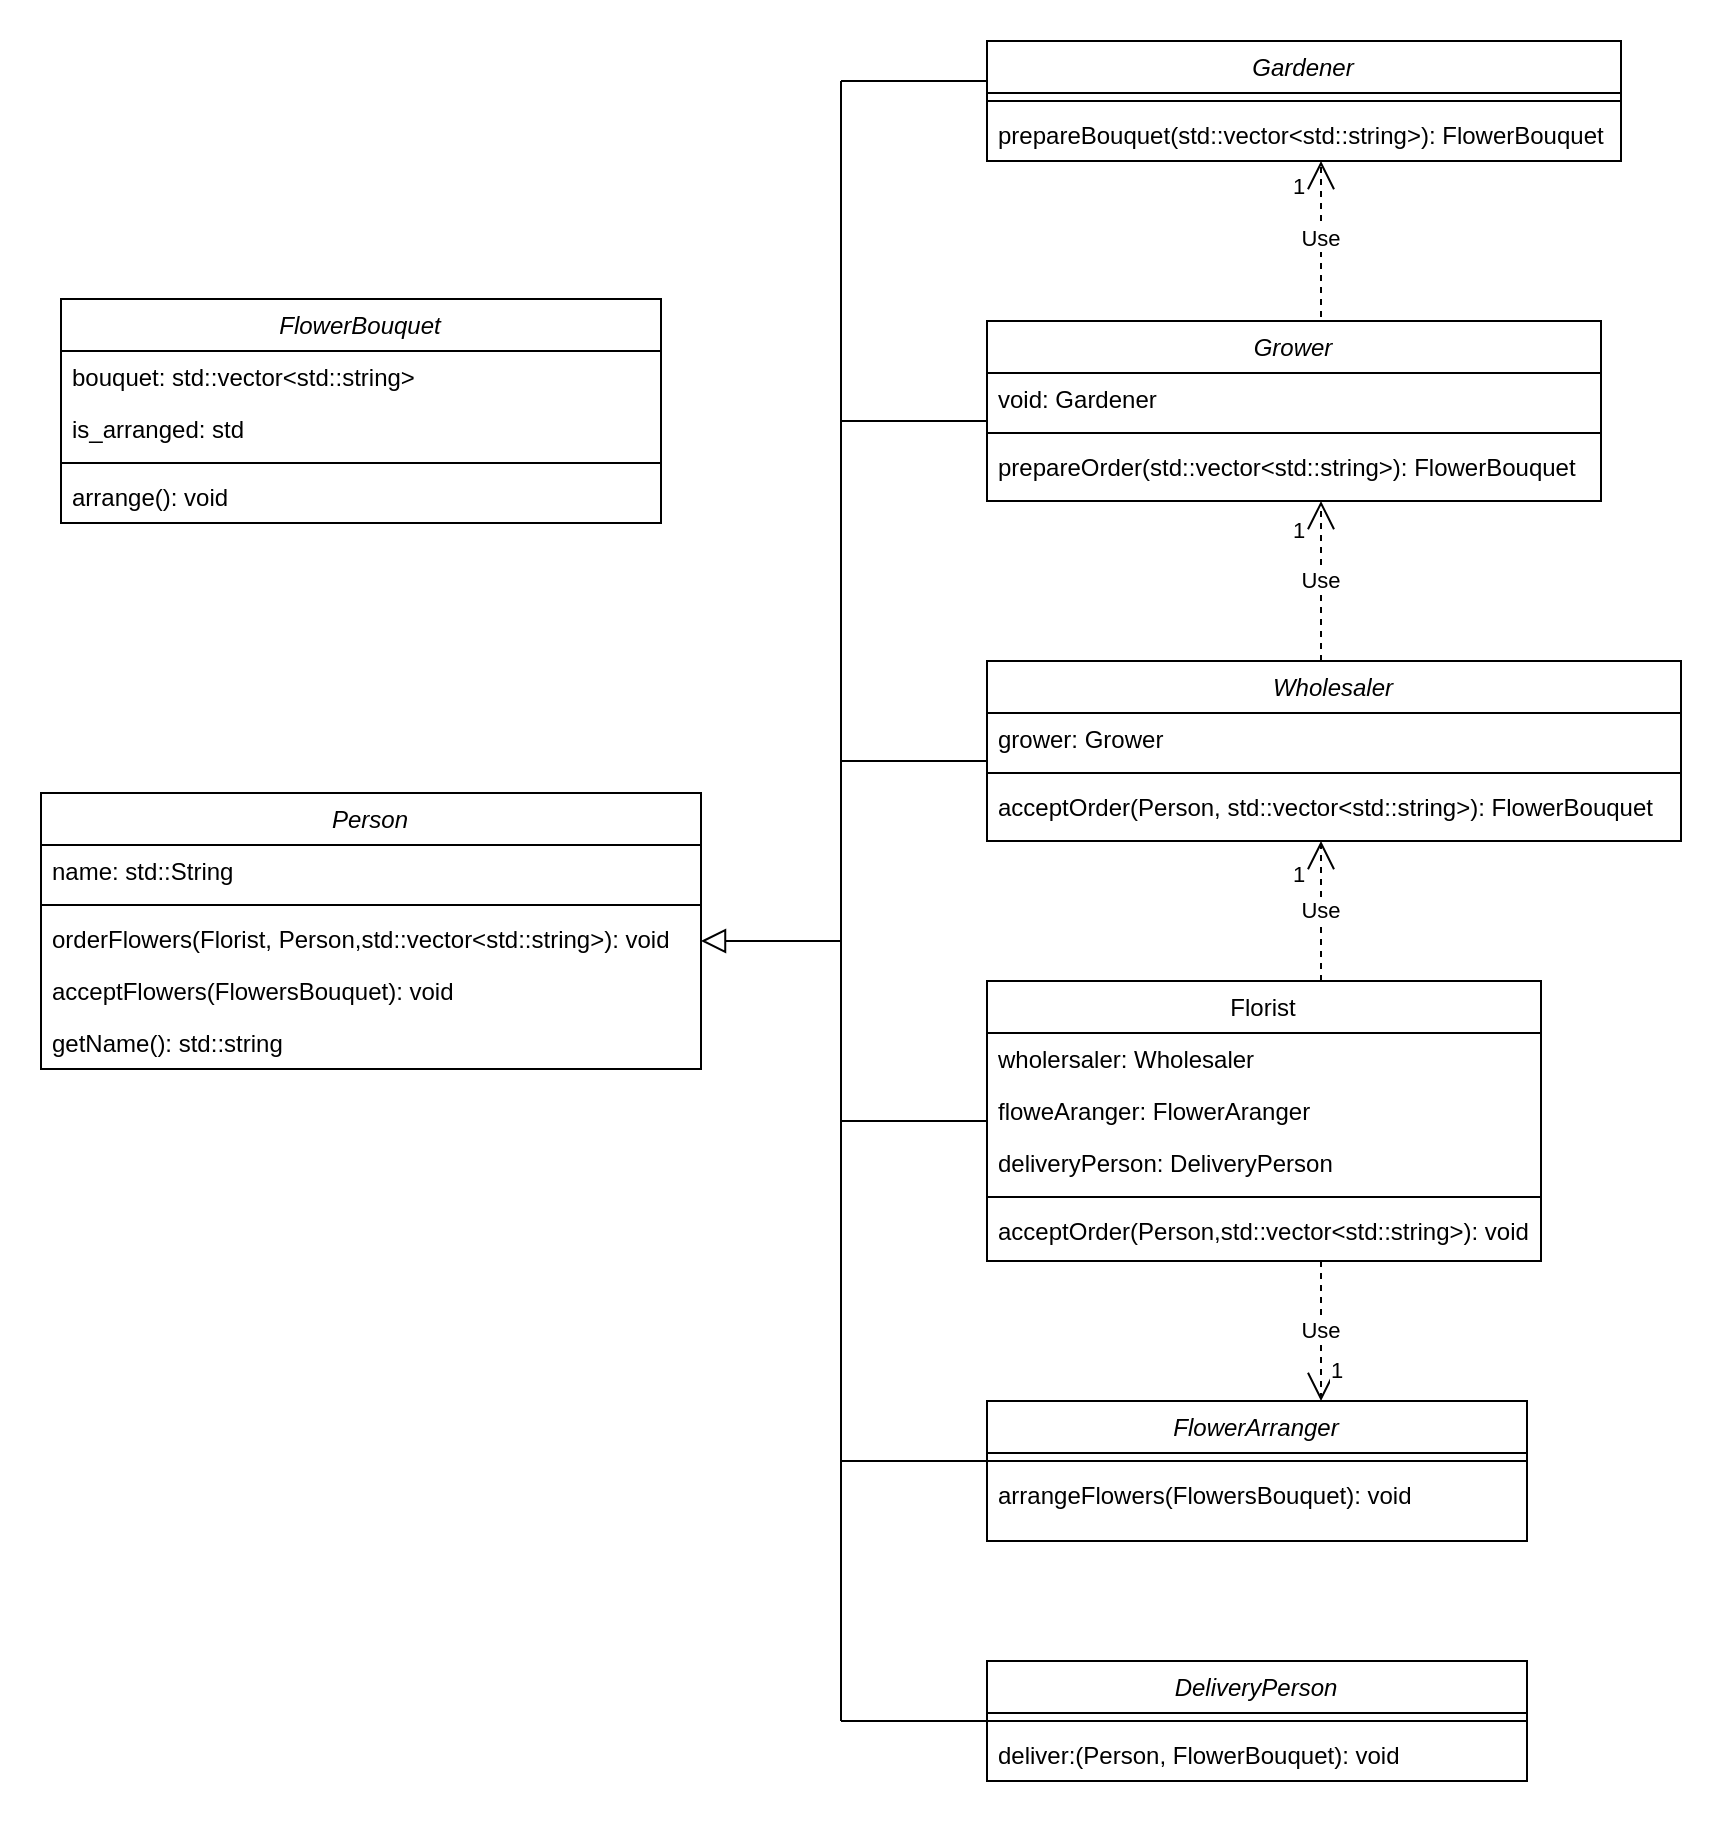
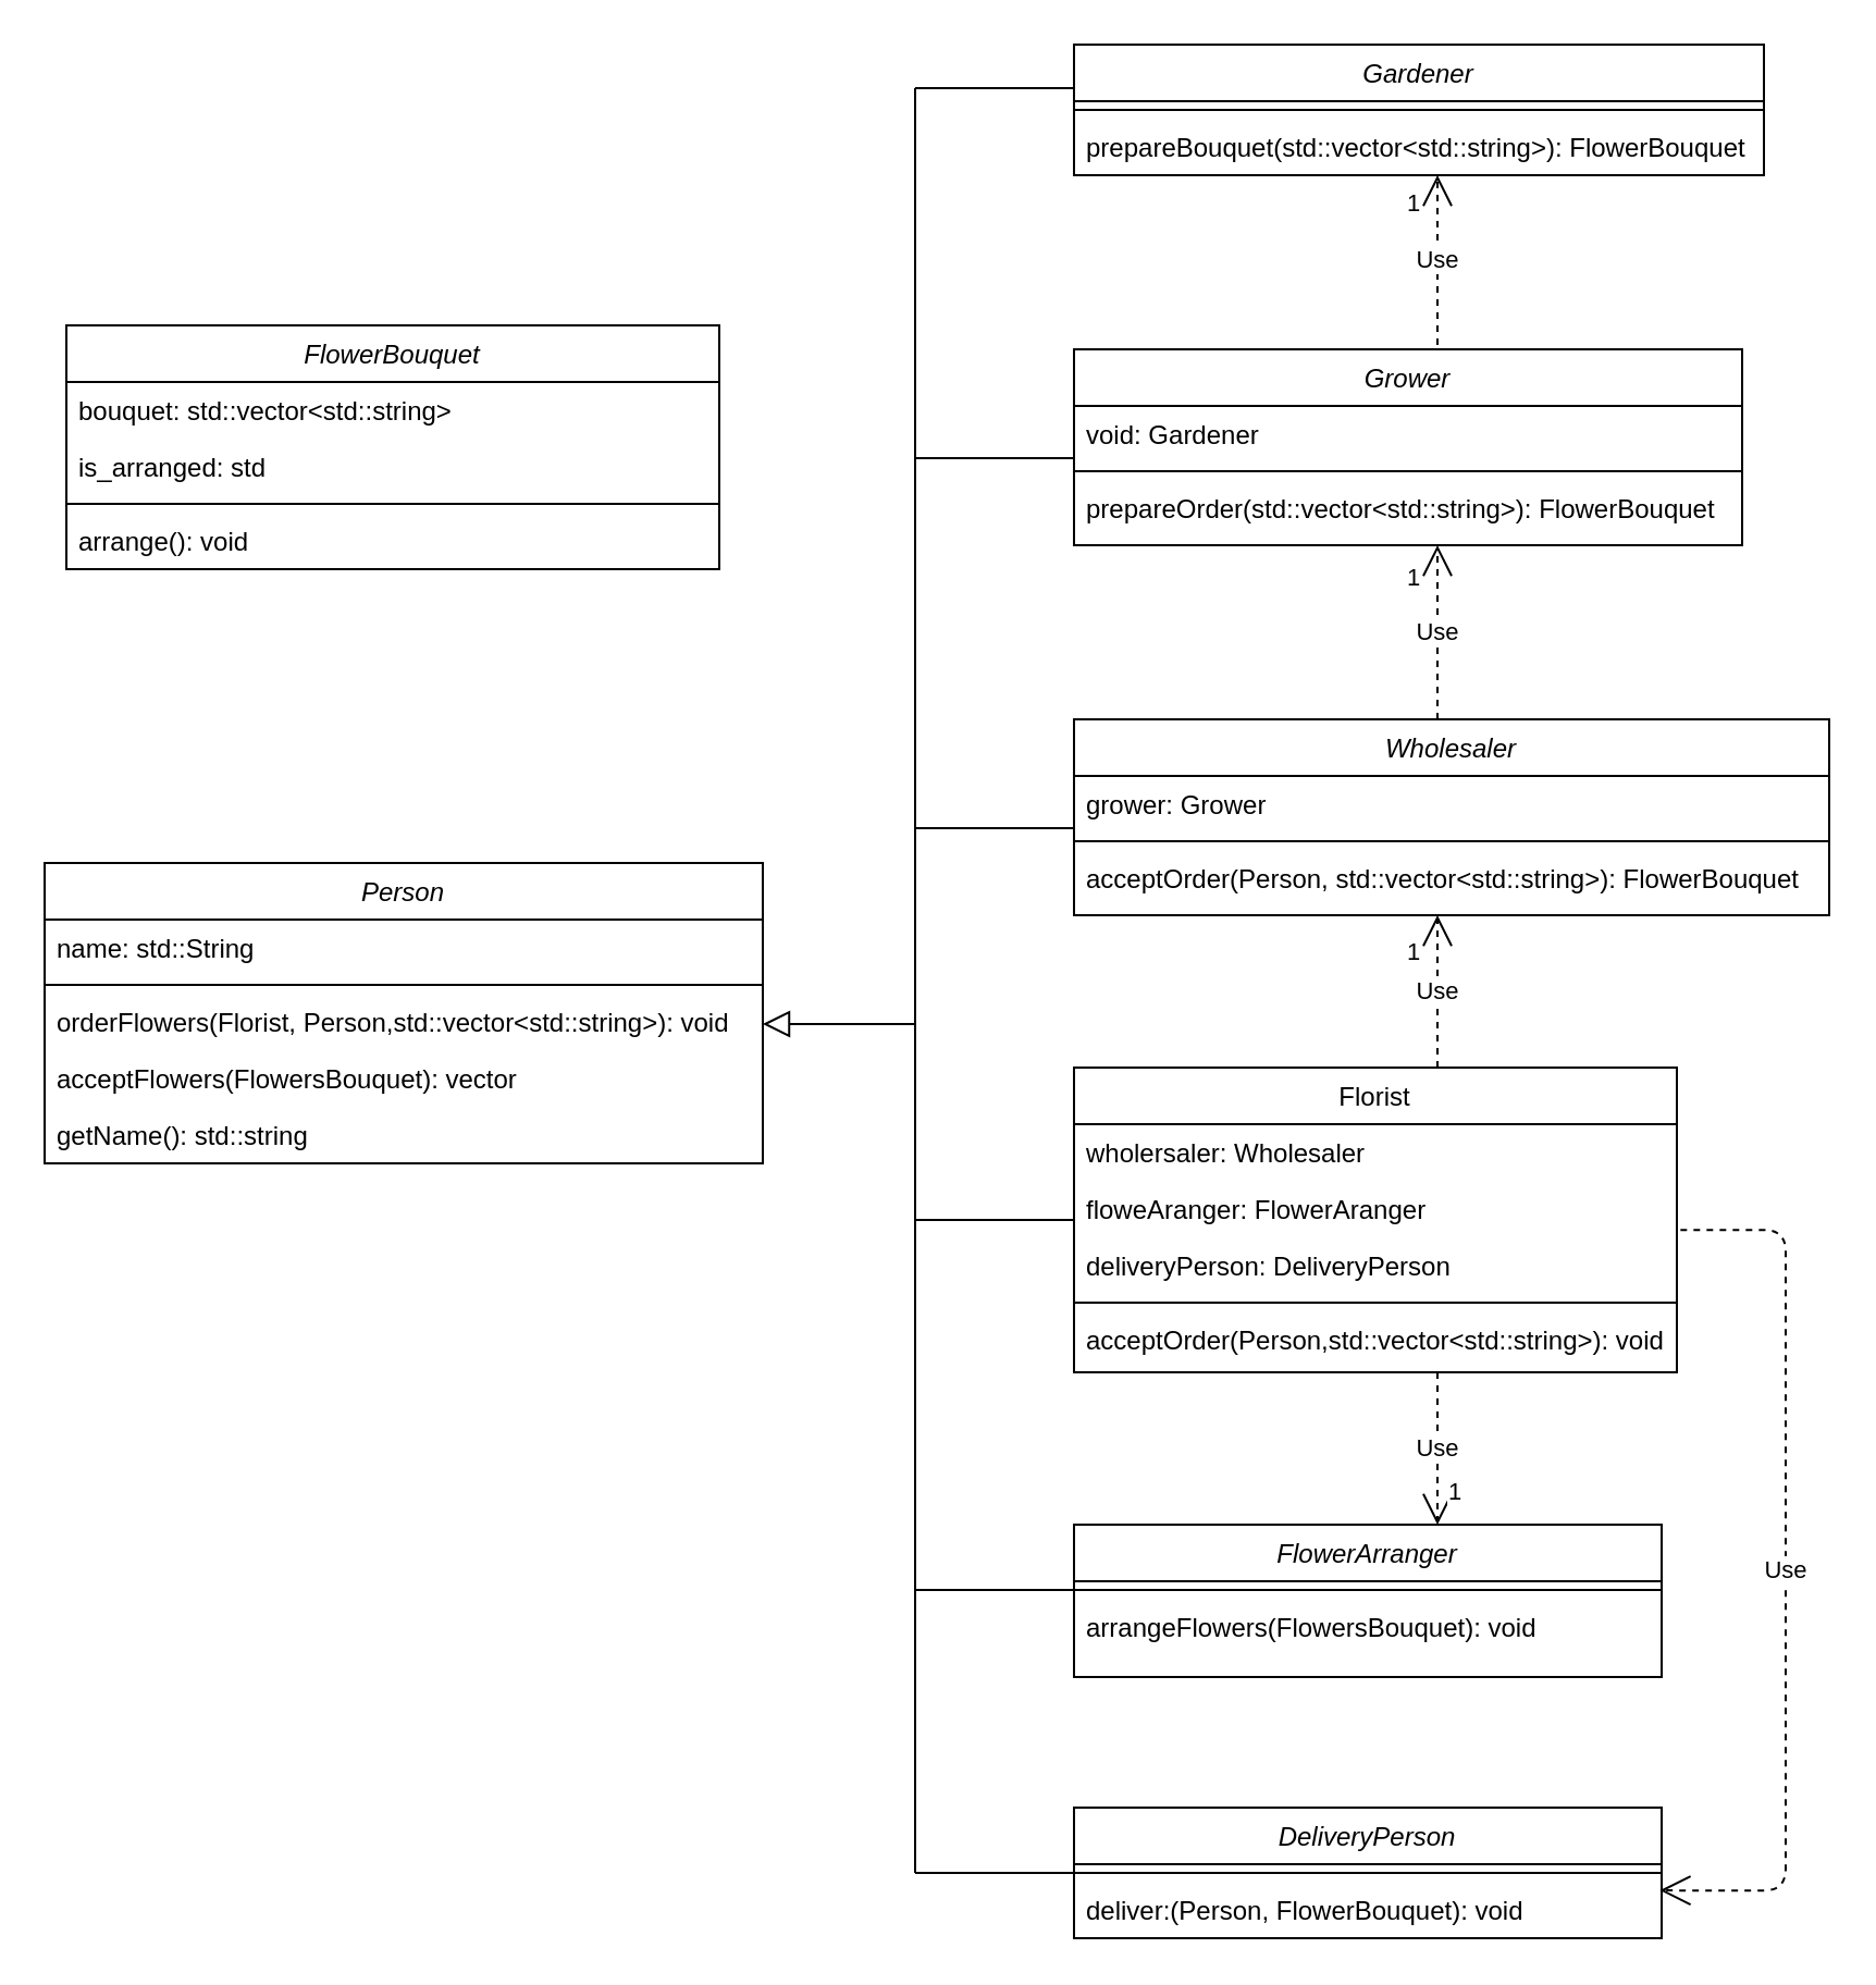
- <mxCell id="6" value="acceptFlowers(FlowersBouquet): void" style="text;align=left;verticalAlign=top;spacingLeft=4;spacingRight=4;overflow=hidden;rotatable=0;points=[[0,0.5],[1,0.5]];portConstraint=eastwest;" parent="2" vertex="1"><mxGeometry y="86" width="330" height="26" as="geometry" /></mxCell>
+ <mxCell id="6" value="acceptFlowers(FlowersBouquet): vector" style="text;align=left;verticalAlign=top;spacingLeft=4;spacingRight=4;overflow=hidden;rotatable=0;points=[[0,0.5],[1,0.5]];portConstraint=eastwest;" parent="2" vertex="1"><mxGeometry y="86" width="330" height="26" as="geometry" /></mxCell>
+ <mxCell id="46" value="Use" style="endArrow=open;endSize=12;dashed=1;html=1;exitX=1.006;exitY=-0.129;exitDx=0;exitDy=0;exitPerimeter=0;edgeStyle=orthogonalEdgeStyle;entryX=0.997;entryY=0.156;entryDx=0;entryDy=0;entryPerimeter=0;" edge="1" parent="1" source="11" target="31"><mxGeometry width="160" relative="1" as="geometry"><mxPoint x="630.68" y="640.106" as="sourcePoint" /><mxPoint x="810" y="890" as="targetPoint" /><Array as="points"><mxPoint x="820" y="565" /><mxPoint x="820" y="868" /></Array></mxGeometry></mxCell>
